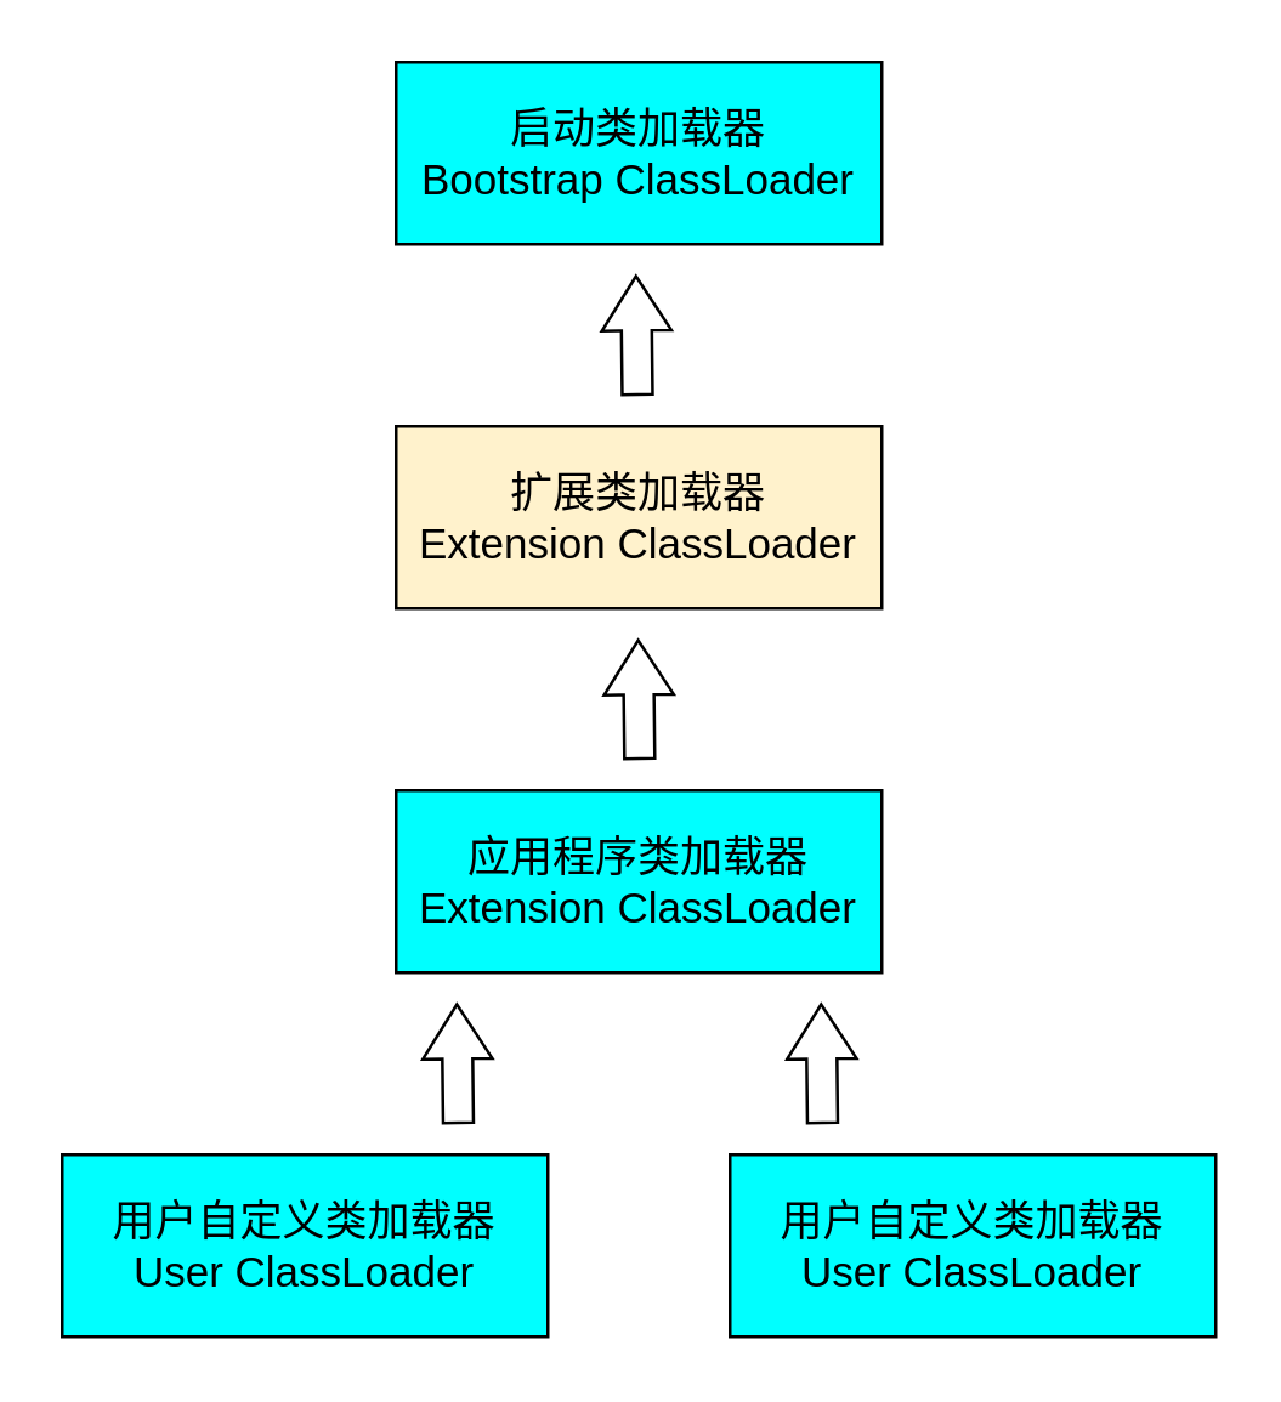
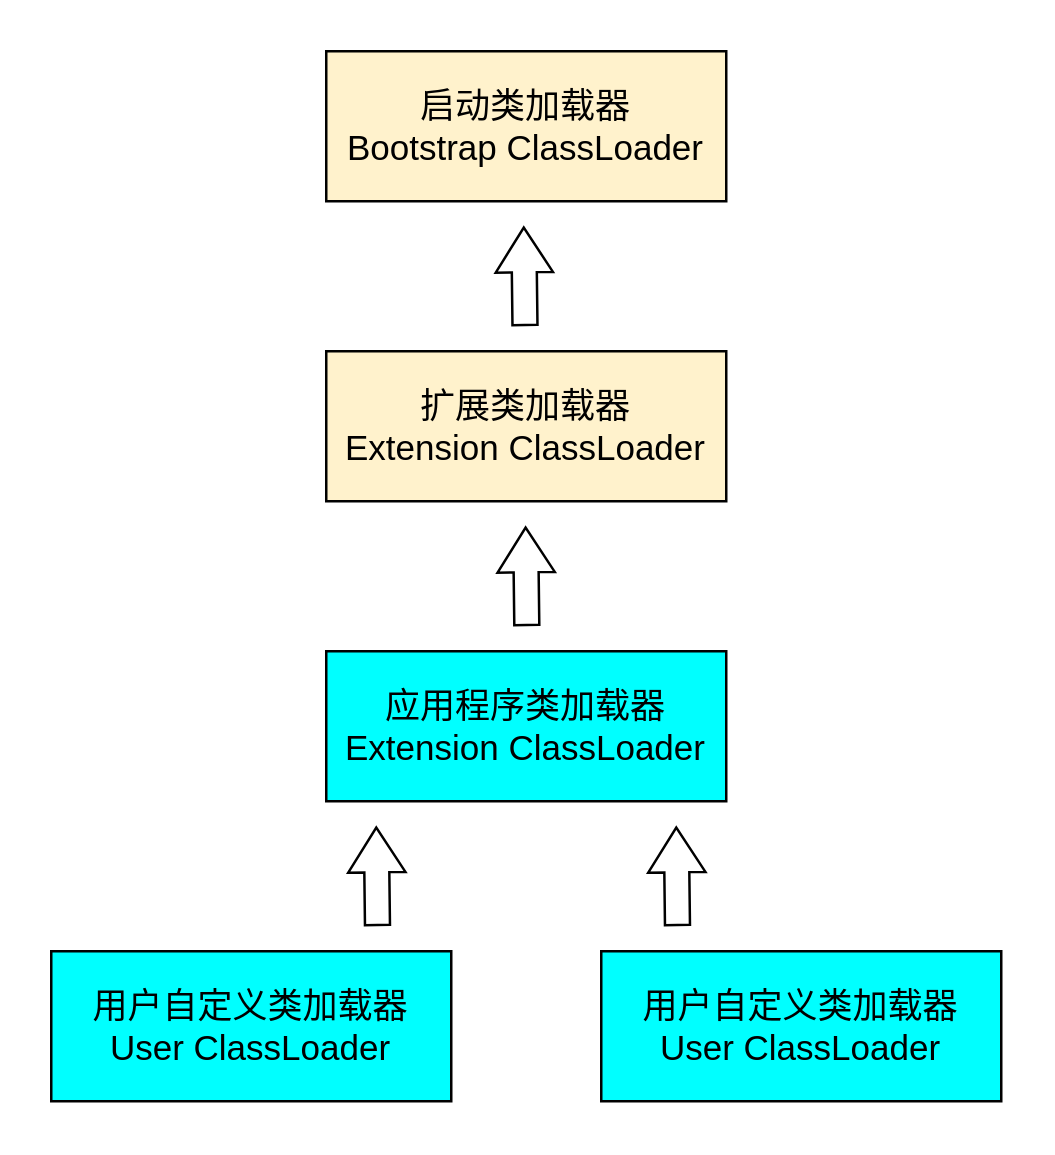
- <mxCell id="2" value="&lt;font style=&quot;font-size: 14px;&quot;&gt;启动类加载器&lt;br&gt;Bootstrap ClassLoader&lt;br&gt;&lt;/font&gt;" style="rounded=0;whiteSpace=wrap;html=1;fillColor=#00FFFF;" parent="1" vertex="1"><mxGeometry x="130" y="20" width="160" height="60" as="geometry" /></mxCell>
+ <mxCell id="2" value="&lt;font style=&quot;font-size: 14px;&quot;&gt;启动类加载器&lt;br&gt;Bootstrap ClassLoader&lt;br&gt;&lt;/font&gt;" style="rounded=0;whiteSpace=wrap;html=1;fillColor=#fff2cc;" parent="1" vertex="1"><mxGeometry x="130" y="20" width="160" height="60" as="geometry" /></mxCell>
